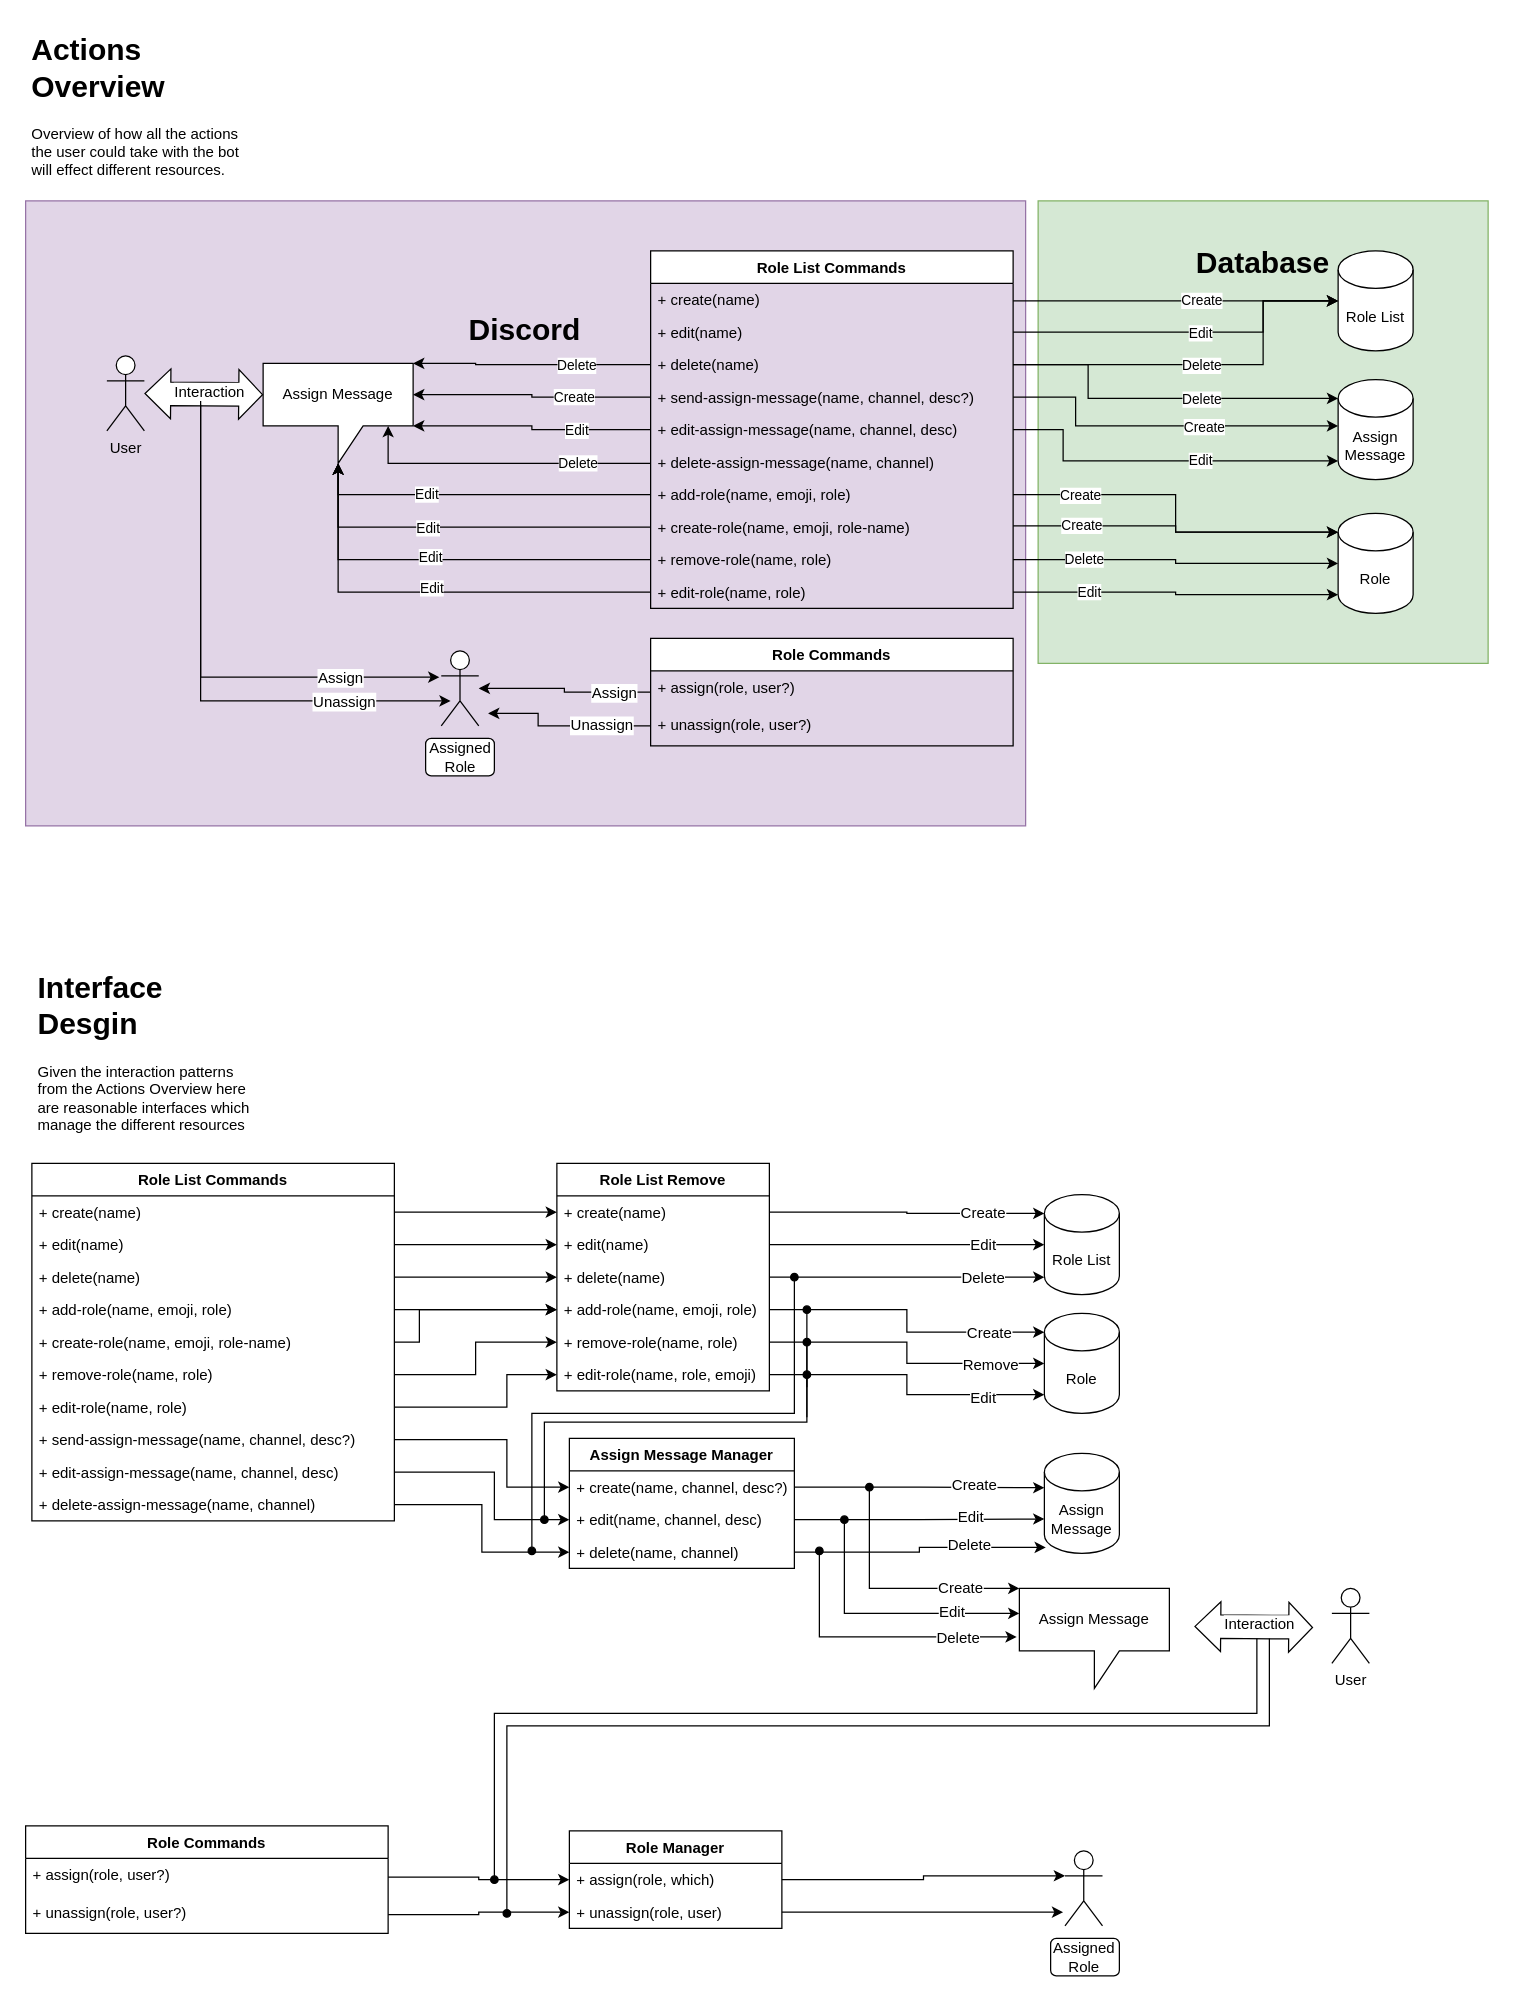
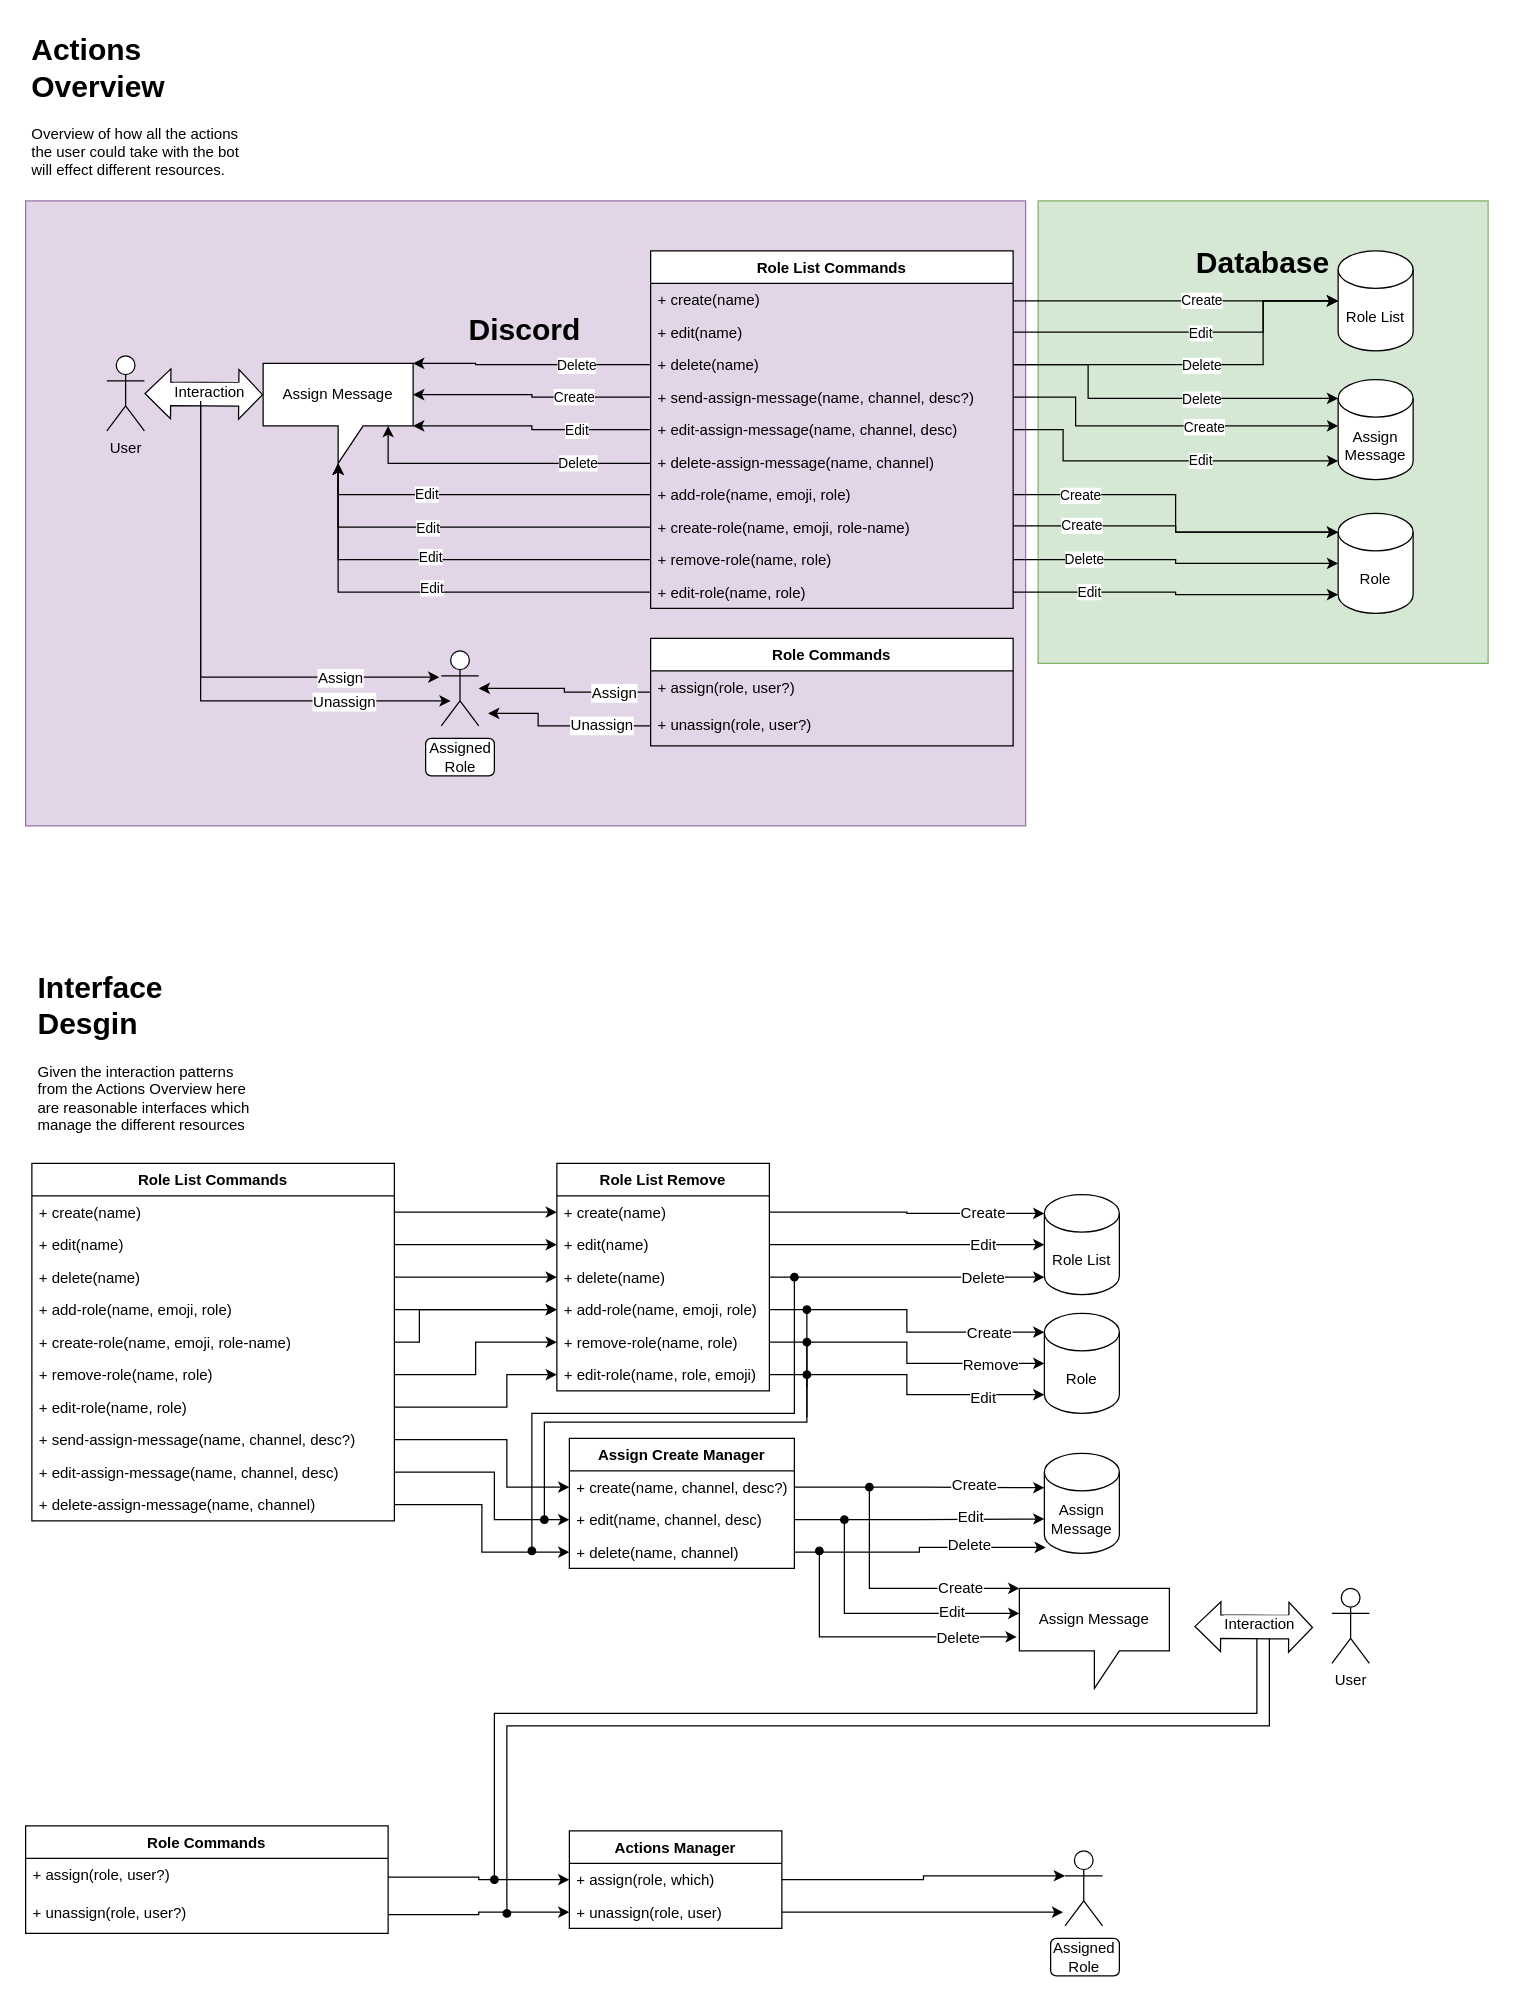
- <mxCell id="98" value="Assign Message Manager" style="swimlane;fontStyle=1;align=center;verticalAlign=top;childLayout=stackLayout;horizontal=1;startSize=26;horizontalStack=0;resizeParent=1;resizeParentMax=0;resizeLast=0;collapsible=1;marginBottom=0;fontSize=12;" vertex="1" parent="1"><mxGeometry x="455" y="1150" width="180" height="104" as="geometry" /></mxCell>
+ <mxCell id="98" value="Assign Create Manager" style="swimlane;fontStyle=1;align=center;verticalAlign=top;childLayout=stackLayout;horizontal=1;startSize=26;horizontalStack=0;resizeParent=1;resizeParentMax=0;resizeLast=0;collapsible=1;marginBottom=0;fontSize=12;" vertex="1" parent="1"><mxGeometry x="455" y="1150" width="180" height="104" as="geometry" /></mxCell>
- <mxCell id="102" value="Role Manager" style="swimlane;fontStyle=1;align=center;verticalAlign=top;childLayout=stackLayout;horizontal=1;startSize=26;horizontalStack=0;resizeParent=1;resizeParentMax=0;resizeLast=0;collapsible=1;marginBottom=0;fontSize=12;" vertex="1" parent="1"><mxGeometry x="455" y="1464" width="170" height="78" as="geometry" /></mxCell>
+ <mxCell id="102" value="Actions Manager" style="swimlane;fontStyle=1;align=center;verticalAlign=top;childLayout=stackLayout;horizontal=1;startSize=26;horizontalStack=0;resizeParent=1;resizeParentMax=0;resizeLast=0;collapsible=1;marginBottom=0;fontSize=12;" vertex="1" parent="1"><mxGeometry x="455" y="1464" width="170" height="78" as="geometry" /></mxCell>
